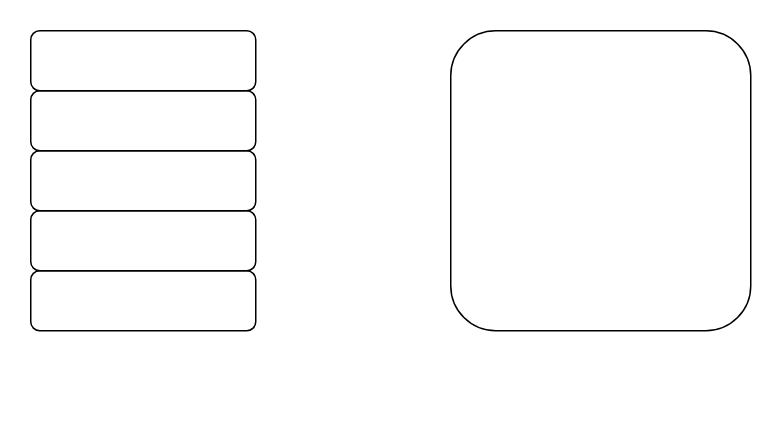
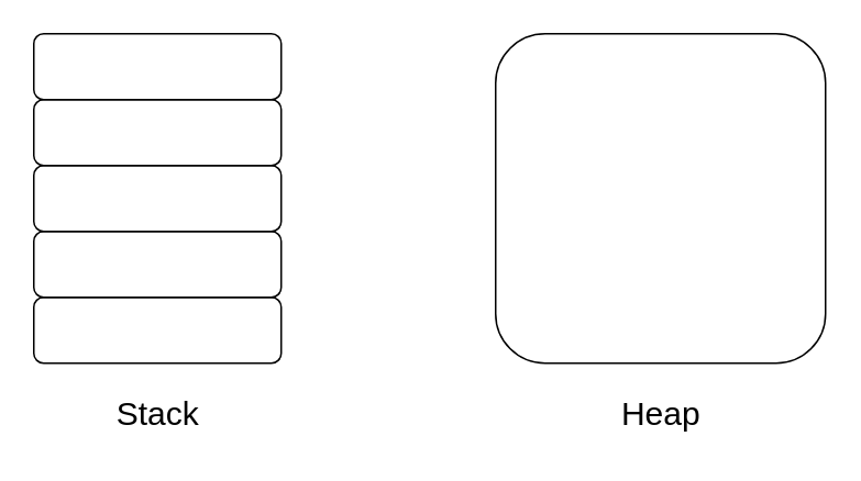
+ <mxCell id="8" value="&lt;font style=&quot;font-size: 20px;&quot;&gt;Stack&lt;/font&gt;" style="text;html=1;align=center;verticalAlign=middle;resizable=0;points=[];autosize=1;strokeColor=none;fillColor=none;" vertex="1" parent="1"><mxGeometry x="60" y="230" width="70" height="40" as="geometry" /></mxCell>
+ <mxCell id="9" value="&lt;font style=&quot;font-size: 20px;&quot;&gt;Heap&lt;/font&gt;" style="text;html=1;align=center;verticalAlign=middle;resizable=0;points=[];autosize=1;strokeColor=none;fillColor=none;" vertex="1" parent="1"><mxGeometry x="365" y="230" width="70" height="40" as="geometry" /></mxCell>
